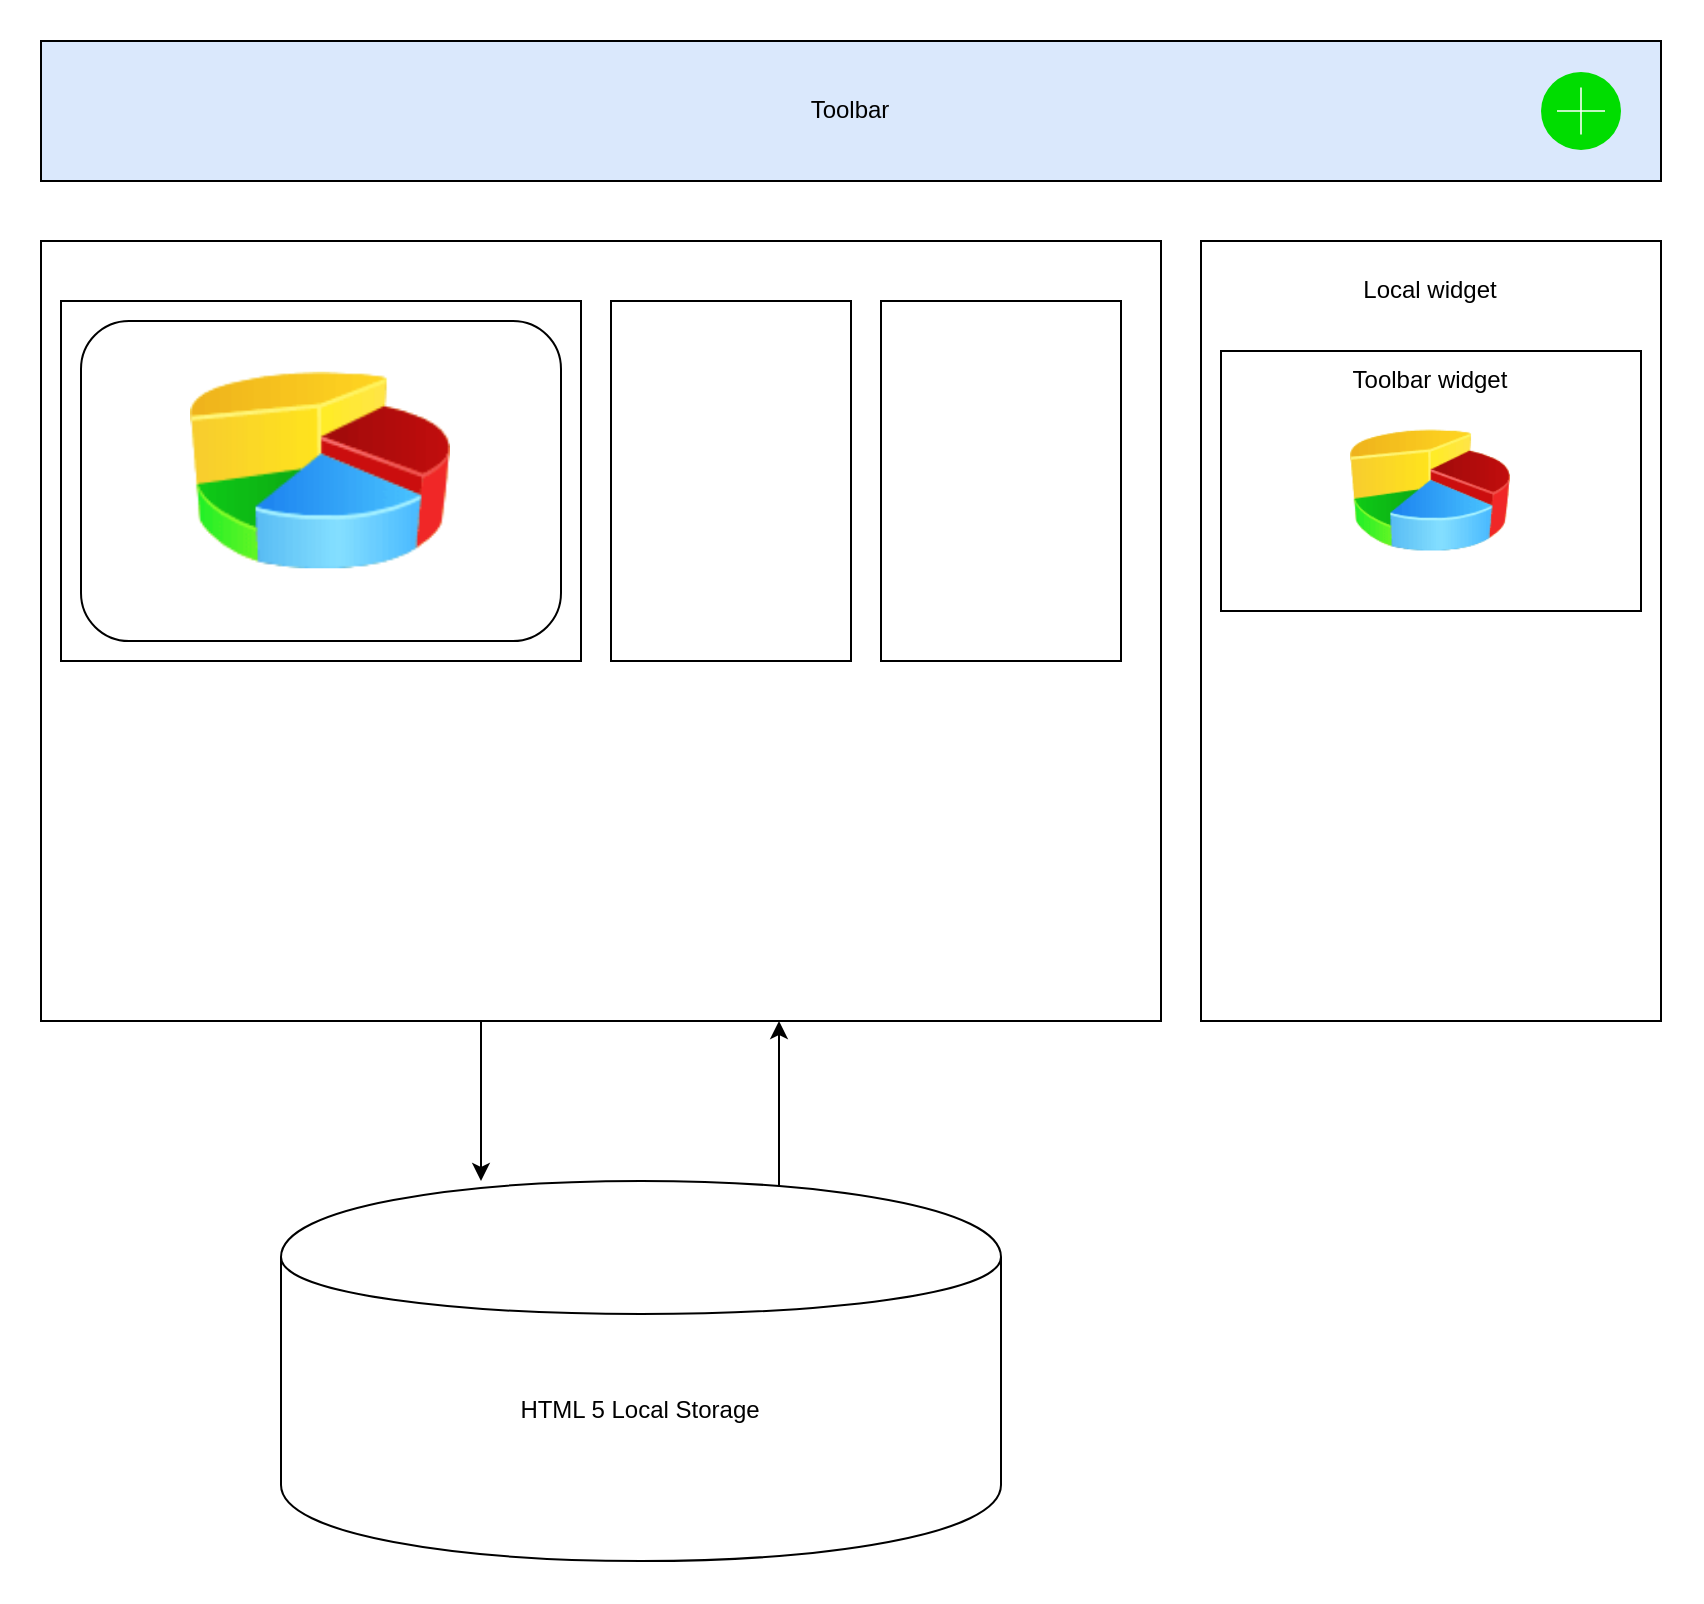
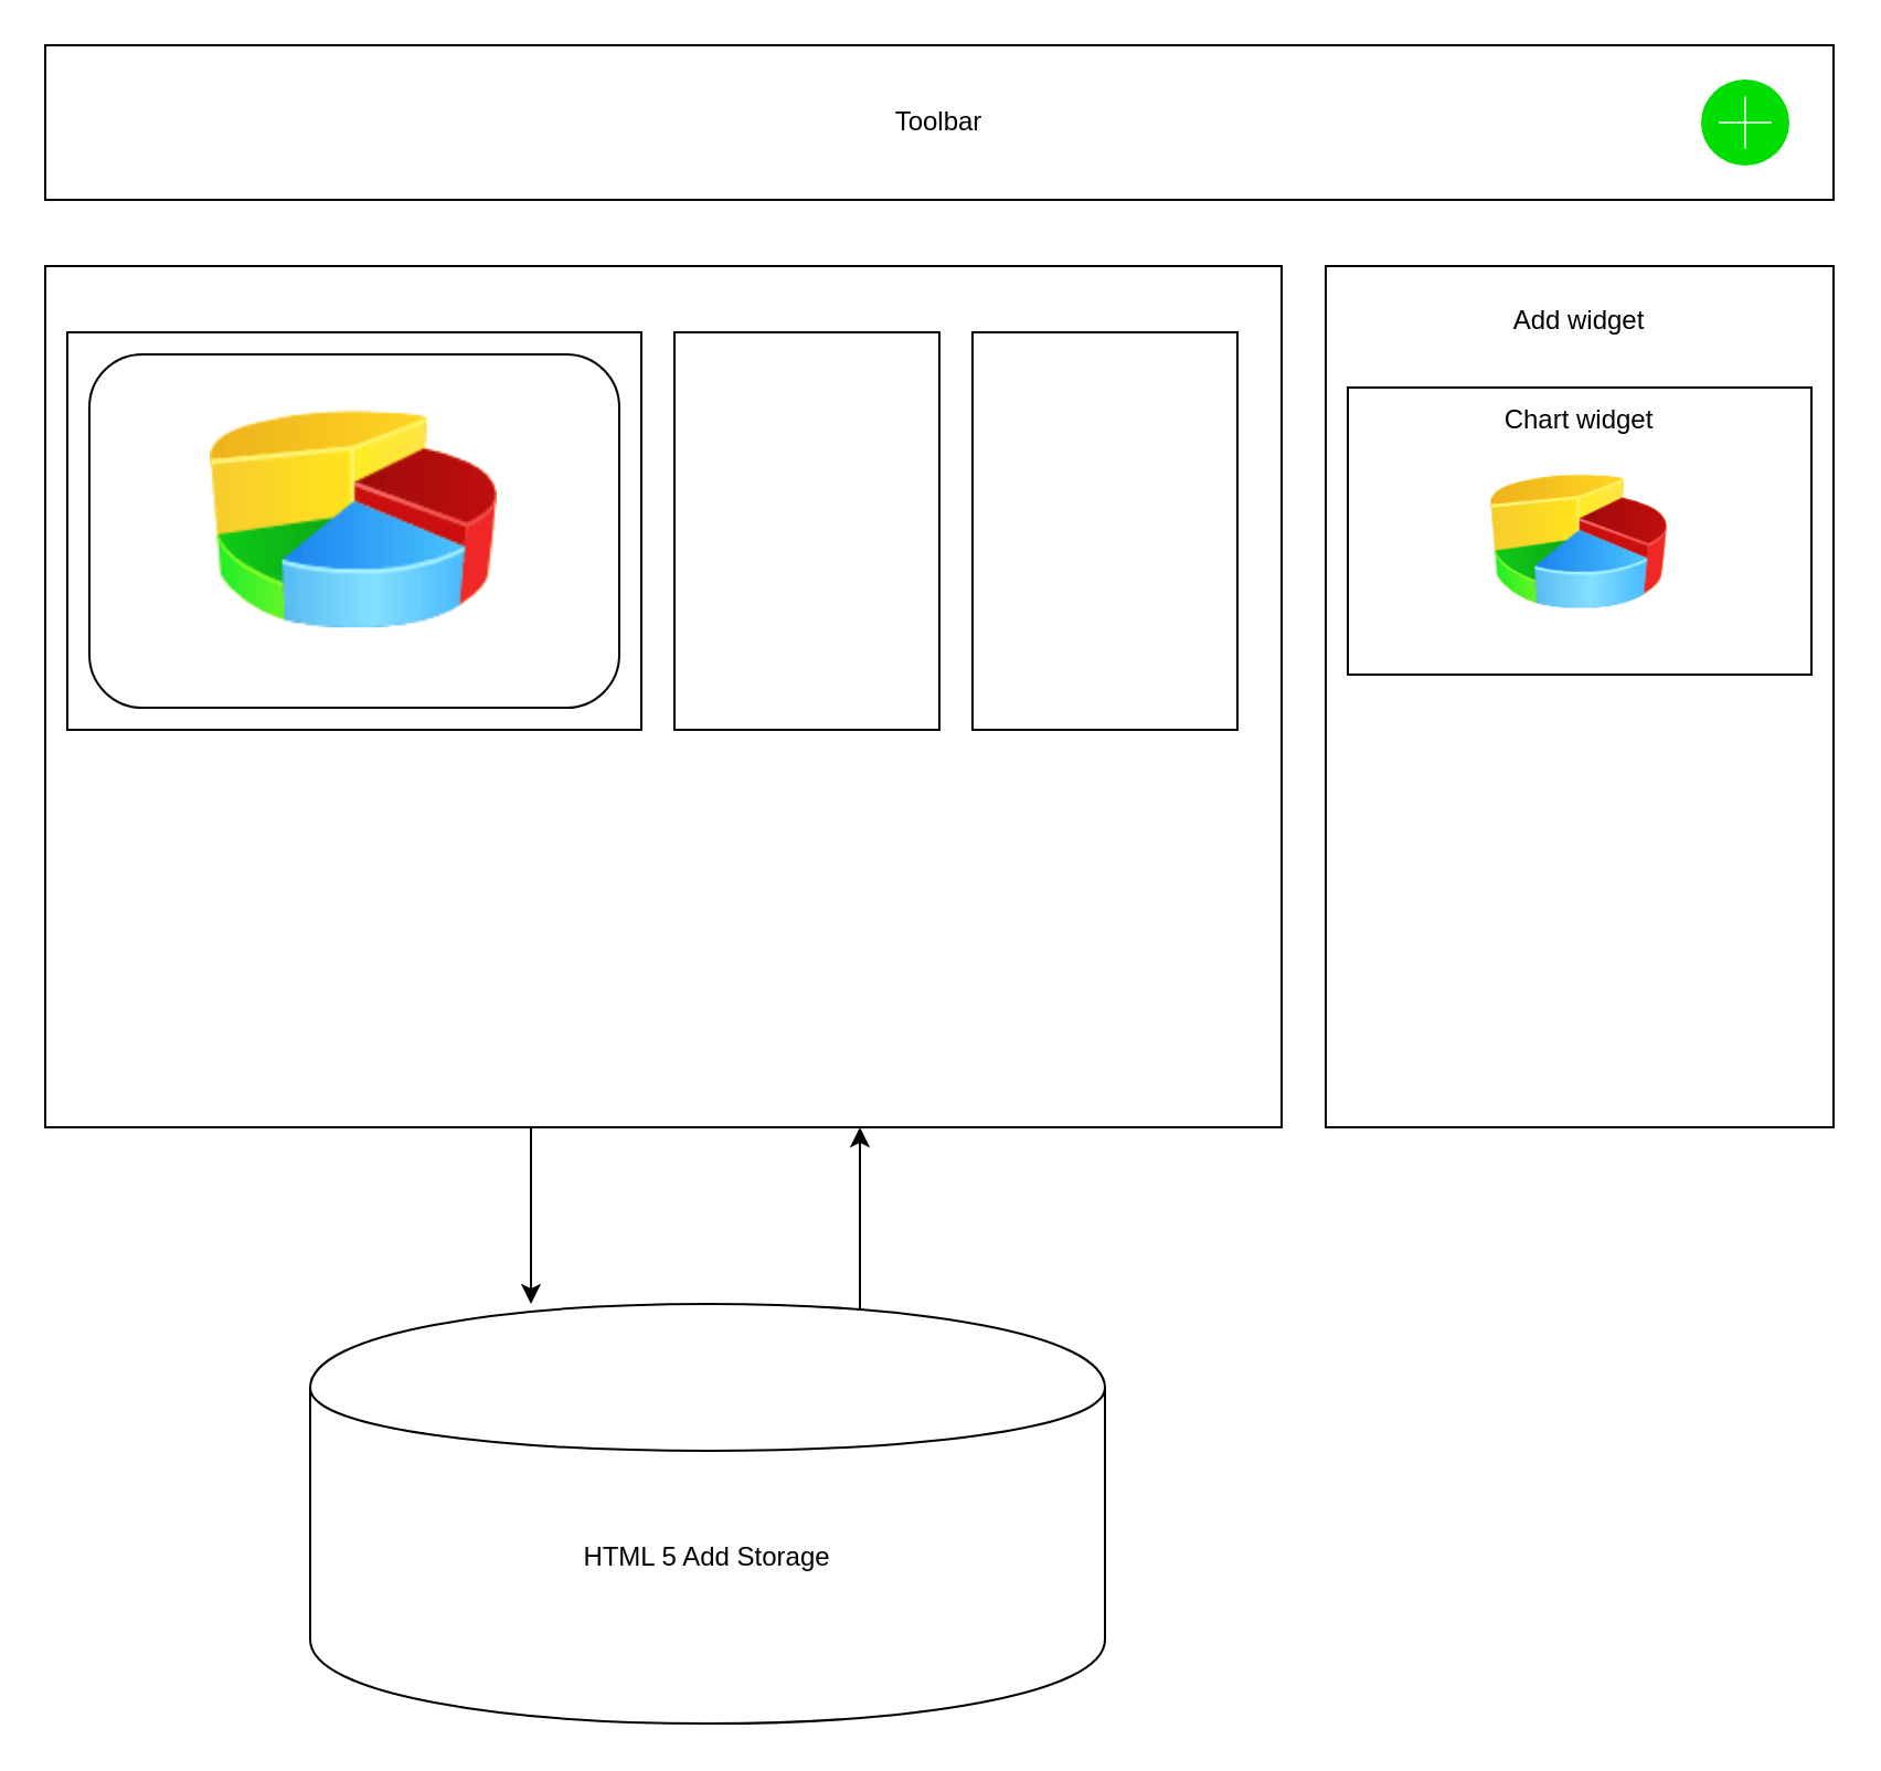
- <mxCell id="14" value="Toolbar" style="rounded=0;whiteSpace=wrap;html=1;fillColor=#dae8fc;" vertex="1" parent="1"><mxGeometry x="20" y="20" width="810" height="70" as="geometry" /></mxCell>
+ <mxCell id="14" value="Toolbar" style="rounded=0;whiteSpace=wrap;html=1;" vertex="1" parent="1"><mxGeometry x="20" y="20" width="810" height="70" as="geometry" /></mxCell>
- <mxCell id="12" value="Local widget" style="text;html=1;strokeColor=none;fillColor=none;align=center;verticalAlign=middle;whiteSpace=wrap;rounded=0;" vertex="1" parent="1"><mxGeometry x="650" y="130" width="130" height="30" as="geometry" /></mxCell>
+ <mxCell id="12" value="Add widget" style="text;html=1;strokeColor=none;fillColor=none;align=center;verticalAlign=middle;whiteSpace=wrap;rounded=0;" vertex="1" parent="1"><mxGeometry x="650" y="130" width="130" height="30" as="geometry" /></mxCell>
- <mxCell id="13" value="Toolbar widget" style="text;html=1;strokeColor=none;fillColor=none;align=center;verticalAlign=middle;whiteSpace=wrap;rounded=0;" vertex="1" parent="1"><mxGeometry x="650" y="175" width="130" height="30" as="geometry" /></mxCell>
+ <mxCell id="13" value="Chart widget" style="text;html=1;strokeColor=none;fillColor=none;align=center;verticalAlign=middle;whiteSpace=wrap;rounded=0;" vertex="1" parent="1"><mxGeometry x="650" y="175" width="130" height="30" as="geometry" /></mxCell>
- <mxCell id="16" value="HTML 5 Local Storage" style="shape=cylinder;whiteSpace=wrap;html=1;boundedLbl=1;backgroundOutline=1;" vertex="1" parent="1"><mxGeometry x="140" y="590" width="360" height="190" as="geometry" /></mxCell>
+ <mxCell id="16" value="HTML 5 Add Storage" style="shape=cylinder;whiteSpace=wrap;html=1;boundedLbl=1;backgroundOutline=1;" vertex="1" parent="1"><mxGeometry x="140" y="590" width="360" height="190" as="geometry" /></mxCell>
